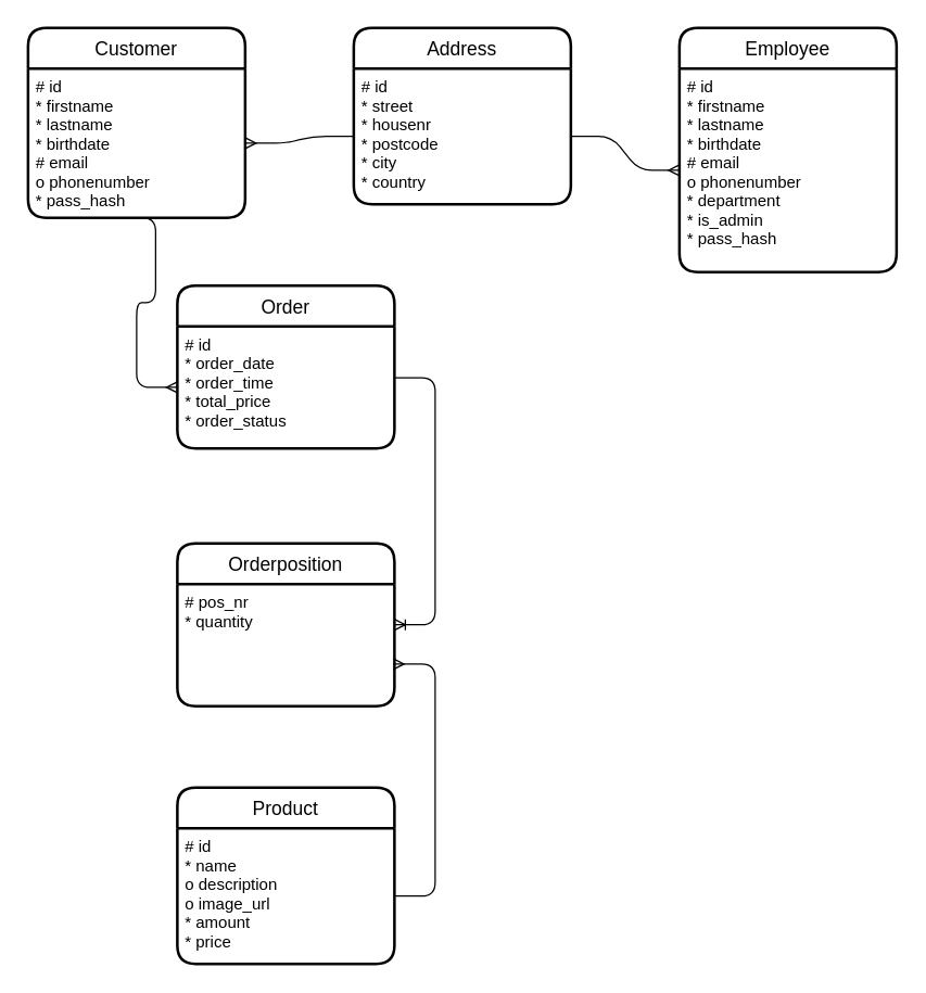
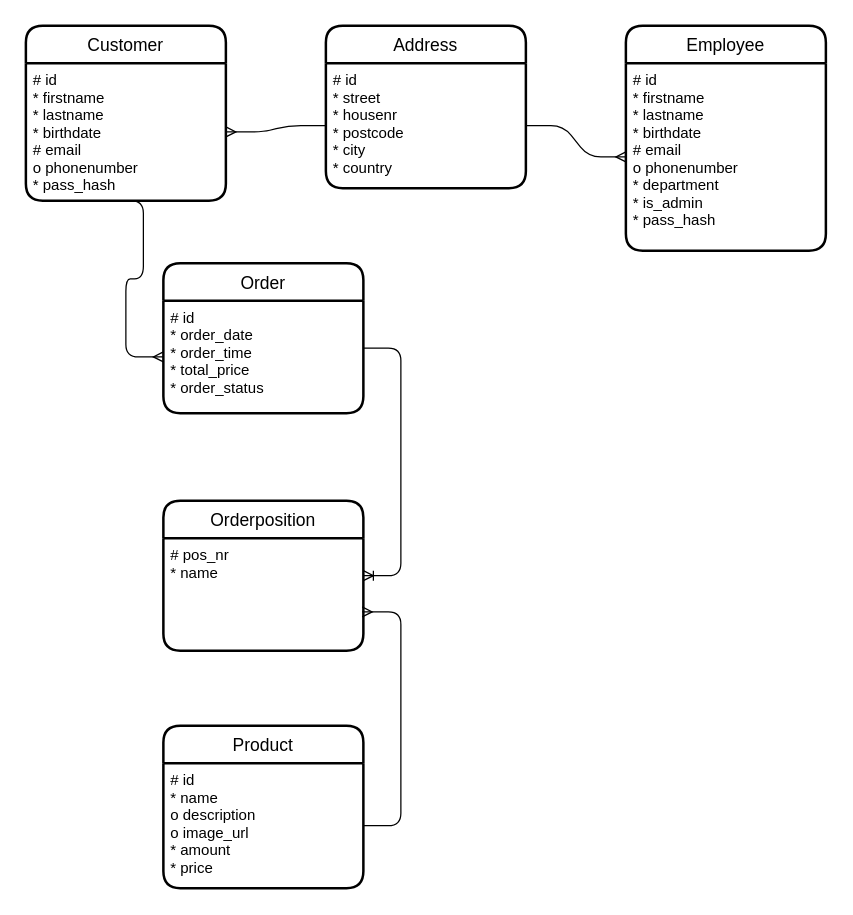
- <mxCell id="11" value="# pos_nr&#10;* quantity&#10;" style="align=left;strokeColor=none;fillColor=none;spacingLeft=4;fontSize=12;verticalAlign=top;resizable=0;rotatable=0;part=1;" parent="10" vertex="1"><mxGeometry y="30" width="160" height="90" as="geometry" /></mxCell>
+ <mxCell id="11" value="# pos_nr&#10;* name&#10;" style="align=left;strokeColor=none;fillColor=none;spacingLeft=4;fontSize=12;verticalAlign=top;resizable=0;rotatable=0;part=1;" parent="10" vertex="1"><mxGeometry y="30" width="160" height="90" as="geometry" /></mxCell>
